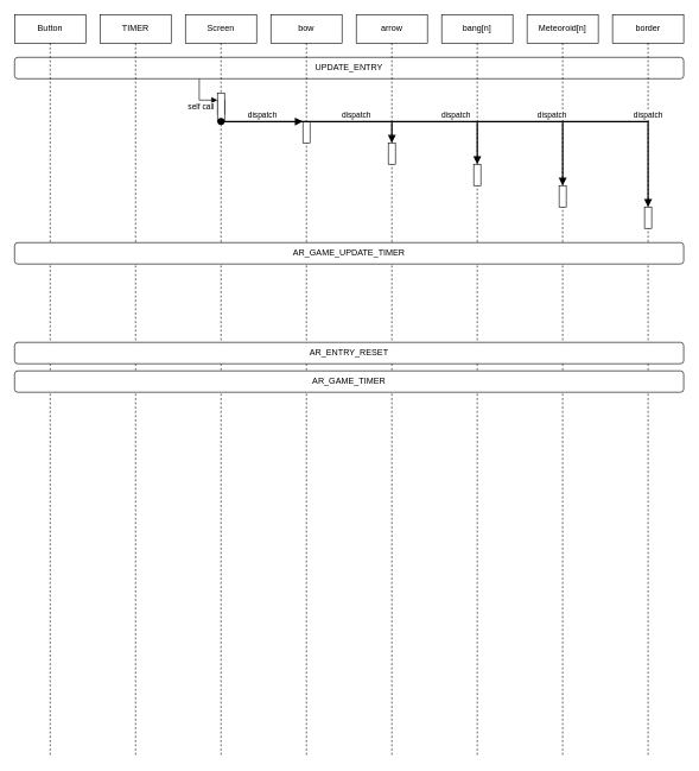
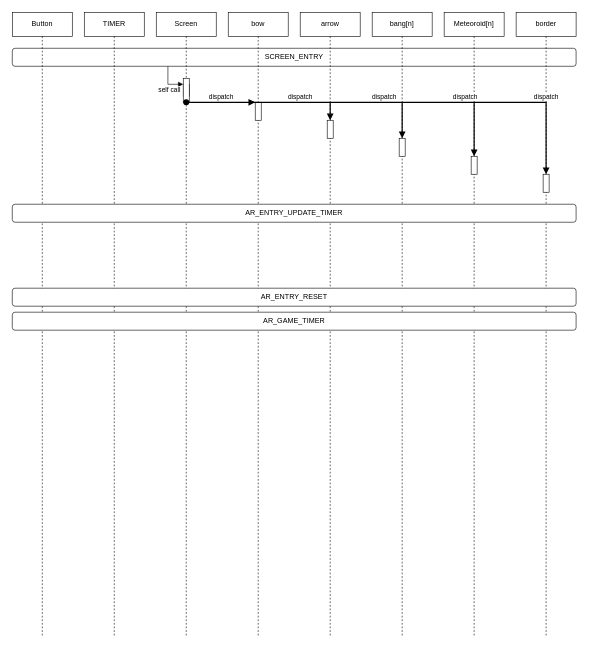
- <mxCell id="2" value="UPDATE_ENTRY" style="rounded=1;dashed=0;whiteSpace=wrap;html=1;" vertex="1" parent="1"><mxGeometry x="20" y="80" width="940" height="30" as="geometry" /></mxCell>
+ <mxCell id="2" value="SCREEN_ENTRY" style="rounded=1;dashed=0;whiteSpace=wrap;html=1;" vertex="1" parent="1"><mxGeometry x="20" y="80" width="940" height="30" as="geometry" /></mxCell>
- <mxCell id="21" value="AR_GAME_UPDATE_TIMER" style="rounded=1;dashed=0;whiteSpace=wrap;html=1;" vertex="1" parent="1"><mxGeometry x="20" y="340" width="940" height="30" as="geometry" /></mxCell>
+ <mxCell id="21" value="AR_ENTRY_UPDATE_TIMER" style="rounded=1;dashed=0;whiteSpace=wrap;html=1;" vertex="1" parent="1"><mxGeometry x="20" y="340" width="940" height="30" as="geometry" /></mxCell>
